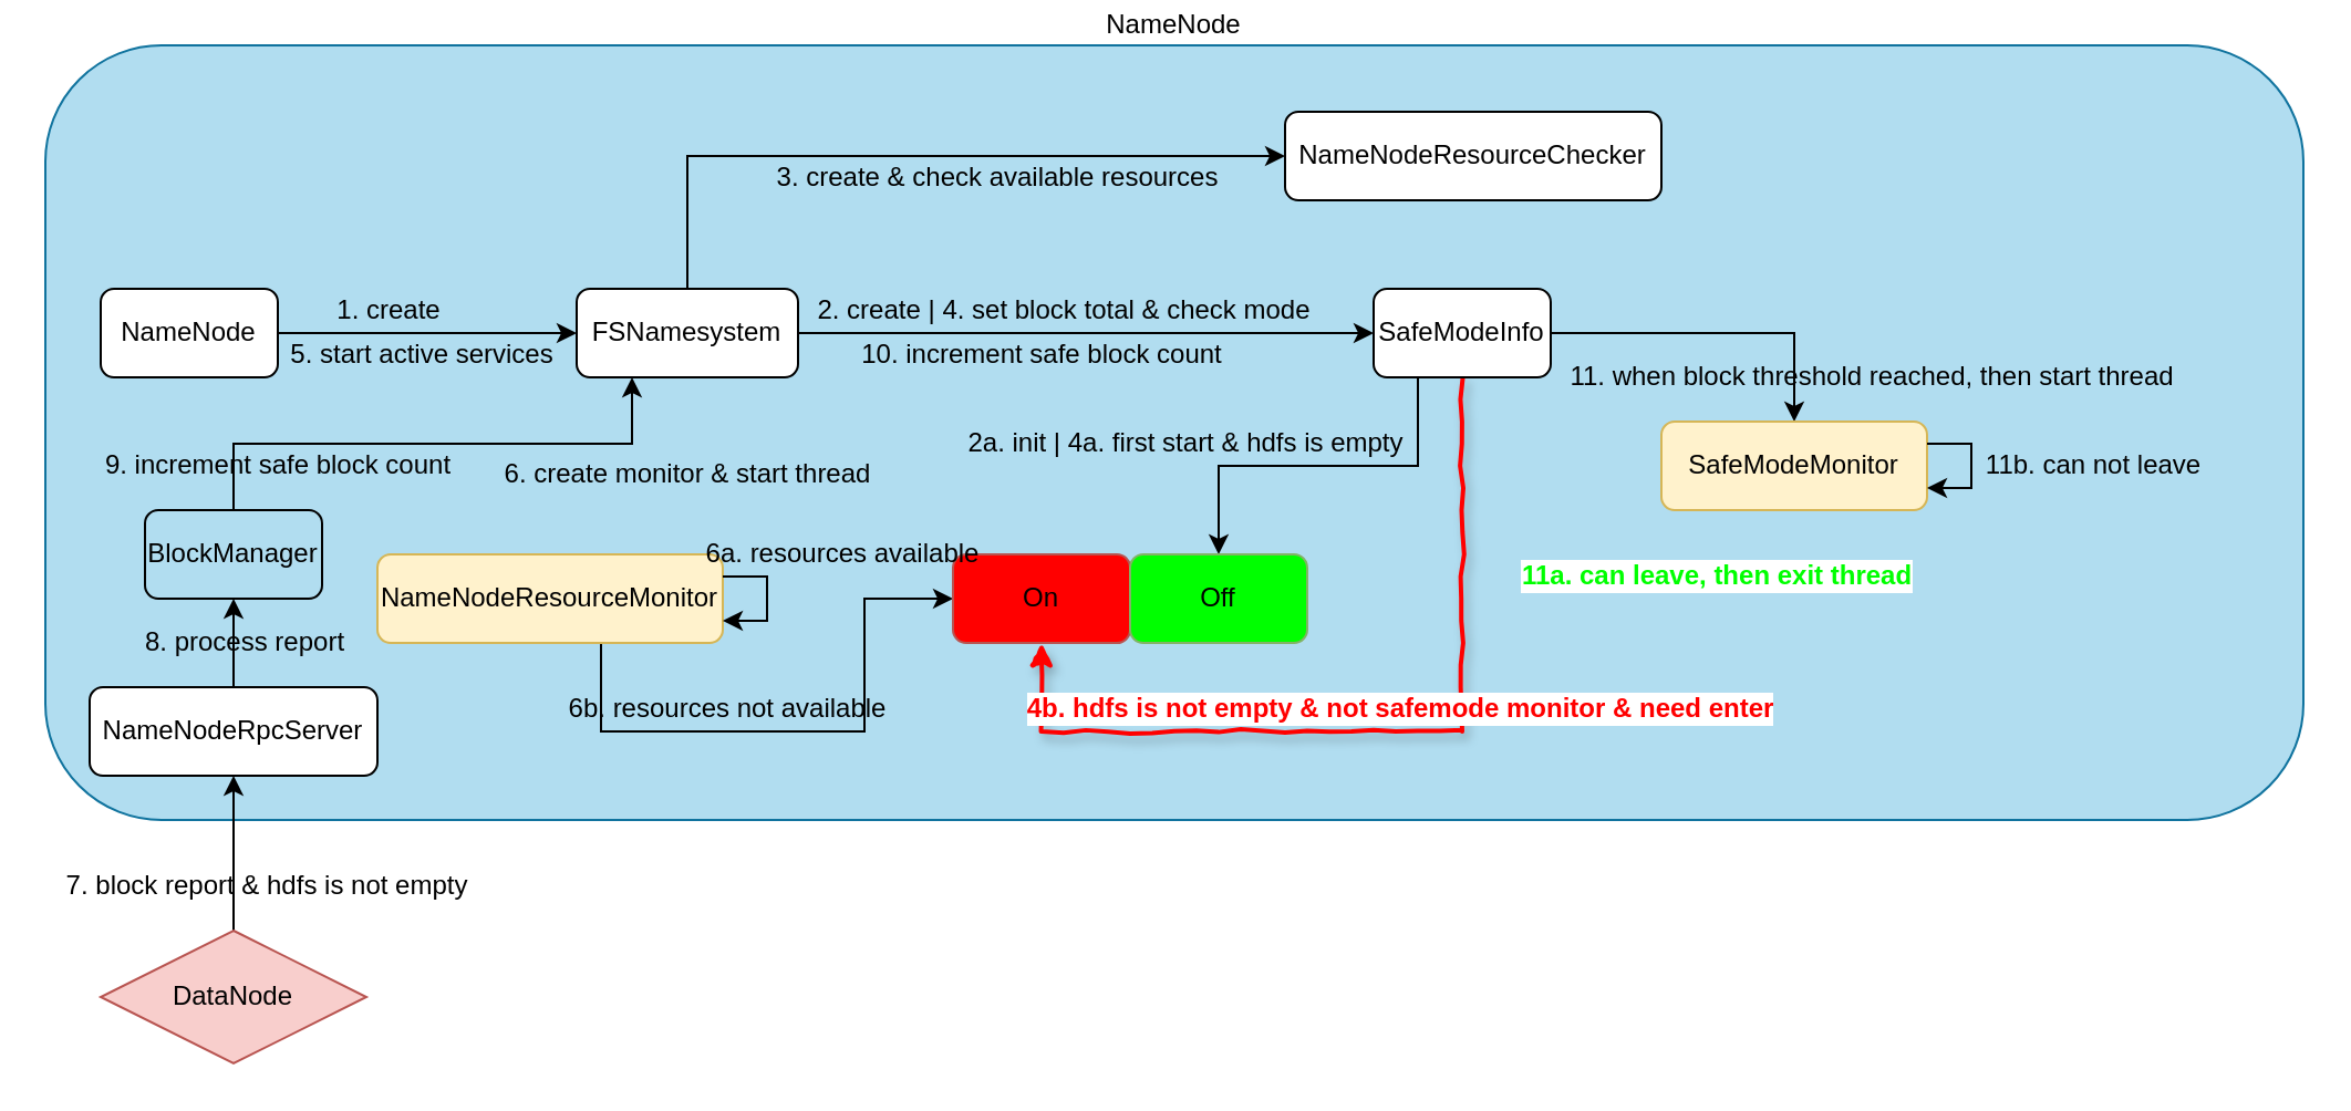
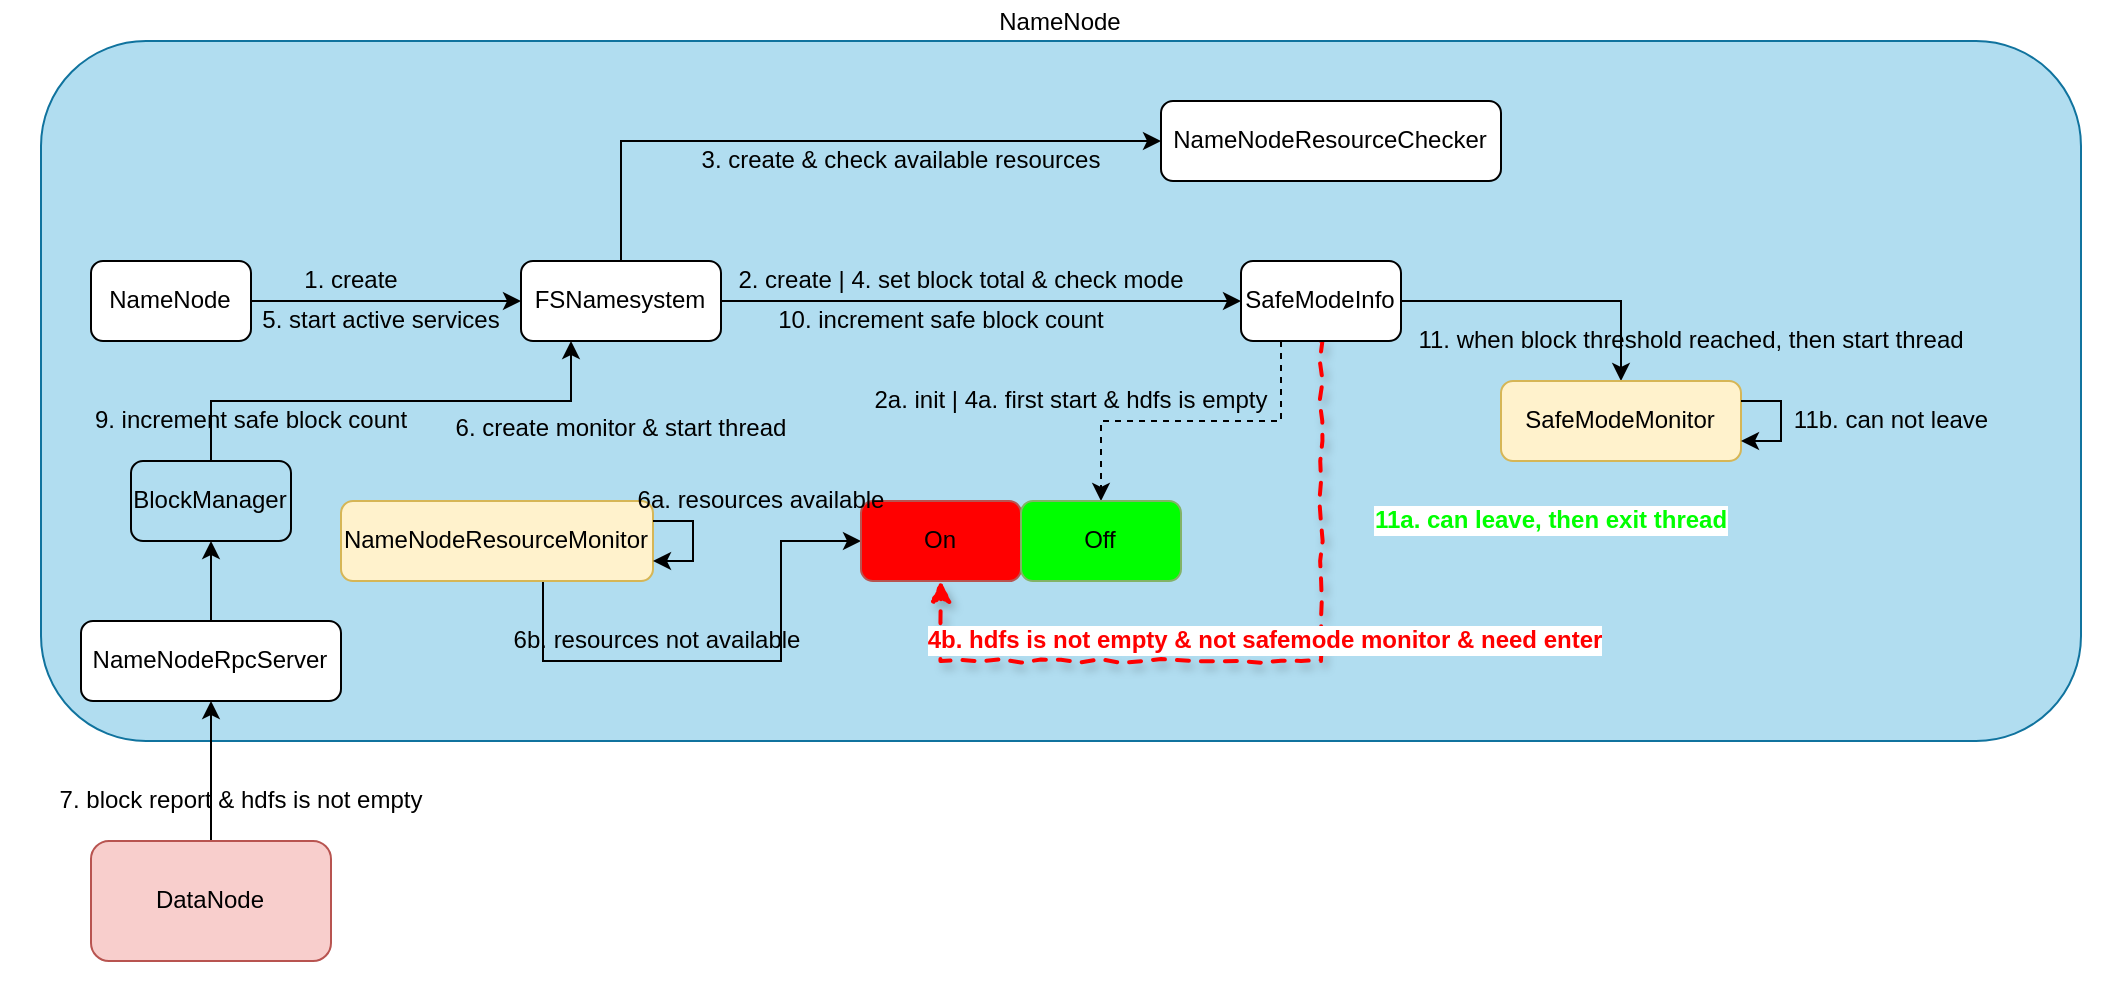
- <mxCell id="8" style="rounded=0;orthogonalLoop=1;jettySize=auto;html=1;exitX=0.25;exitY=1;exitDx=0;exitDy=0;elbow=vertical;edgeStyle=orthogonalEdgeStyle;" parent="1" source="11" target="38" edge="1"><mxGeometry relative="1" as="geometry" /></mxCell>
+ <mxCell id="8" style="rounded=0;orthogonalLoop=1;jettySize=auto;html=1;exitX=0.25;exitY=1;exitDx=0;exitDy=0;elbow=vertical;edgeStyle=orthogonalEdgeStyle;dashed=1;" parent="1" source="11" target="38" edge="1"><mxGeometry relative="1" as="geometry" /></mxCell>
- <mxCell id="27" value="8. process report" style="text;html=1;align=center;verticalAlign=middle;resizable=0;points=[];;autosize=1;" parent="1" vertex="1"><mxGeometry x="55" y="280" width="110" height="20" as="geometry" /></mxCell>
- <mxCell id="9" style="edgeStyle=orthogonalEdgeStyle;rounded=0;orthogonalLoop=1;jettySize=auto;html=1;entryX=0.5;entryY=1;entryDx=0;entryDy=0;strokeColor=#FF0000;strokeWidth=2;comic=1;shadow=1;" parent="1" source="11" target="37" edge="1"><mxGeometry relative="1" as="geometry"><Array as="points"><mxPoint x="660" y="330" /><mxPoint x="470" y="330" /></Array></mxGeometry></mxCell>
+ <mxCell id="9" style="edgeStyle=orthogonalEdgeStyle;rounded=0;orthogonalLoop=1;jettySize=auto;html=1;entryX=0.5;entryY=1;entryDx=0;entryDy=0;strokeColor=#FF0000;strokeWidth=2;comic=1;shadow=1;dashed=1;" parent="1" source="11" target="37" edge="1"><mxGeometry relative="1" as="geometry"><Array as="points"><mxPoint x="660" y="330" /><mxPoint x="470" y="330" /></Array></mxGeometry></mxCell>
- <mxCell id="21" value="DataNode" style="rhombus;whiteSpace=wrap;html=1;fillColor=#f8cecc;strokeColor=#b85450;" parent="1" vertex="1"><mxGeometry x="45" y="420" width="120" height="60" as="geometry" /></mxCell>
+ <mxCell id="21" value="DataNode" style="rounded=1;whiteSpace=wrap;html=1;fillColor=#f8cecc;strokeColor=#b85450;" parent="1" vertex="1"><mxGeometry x="45" y="420" width="120" height="60" as="geometry" /></mxCell>
